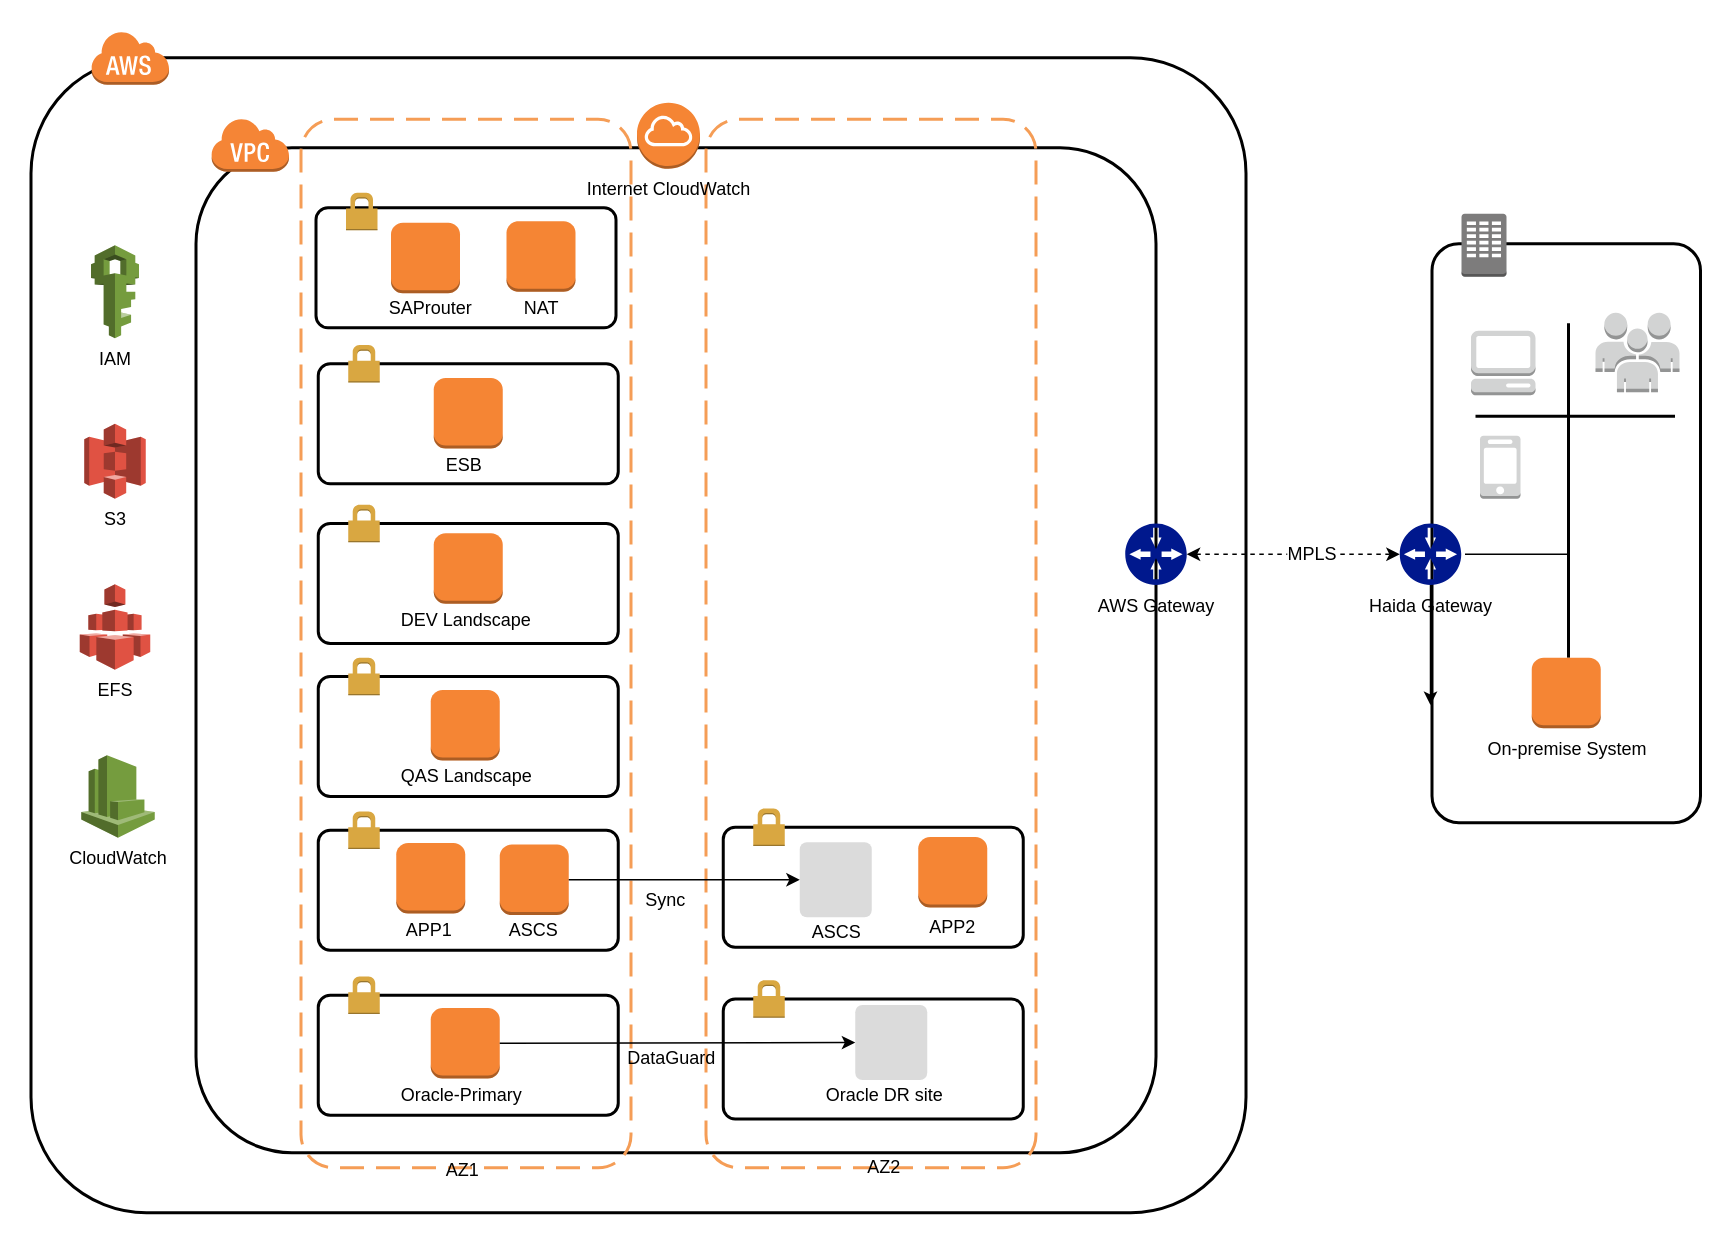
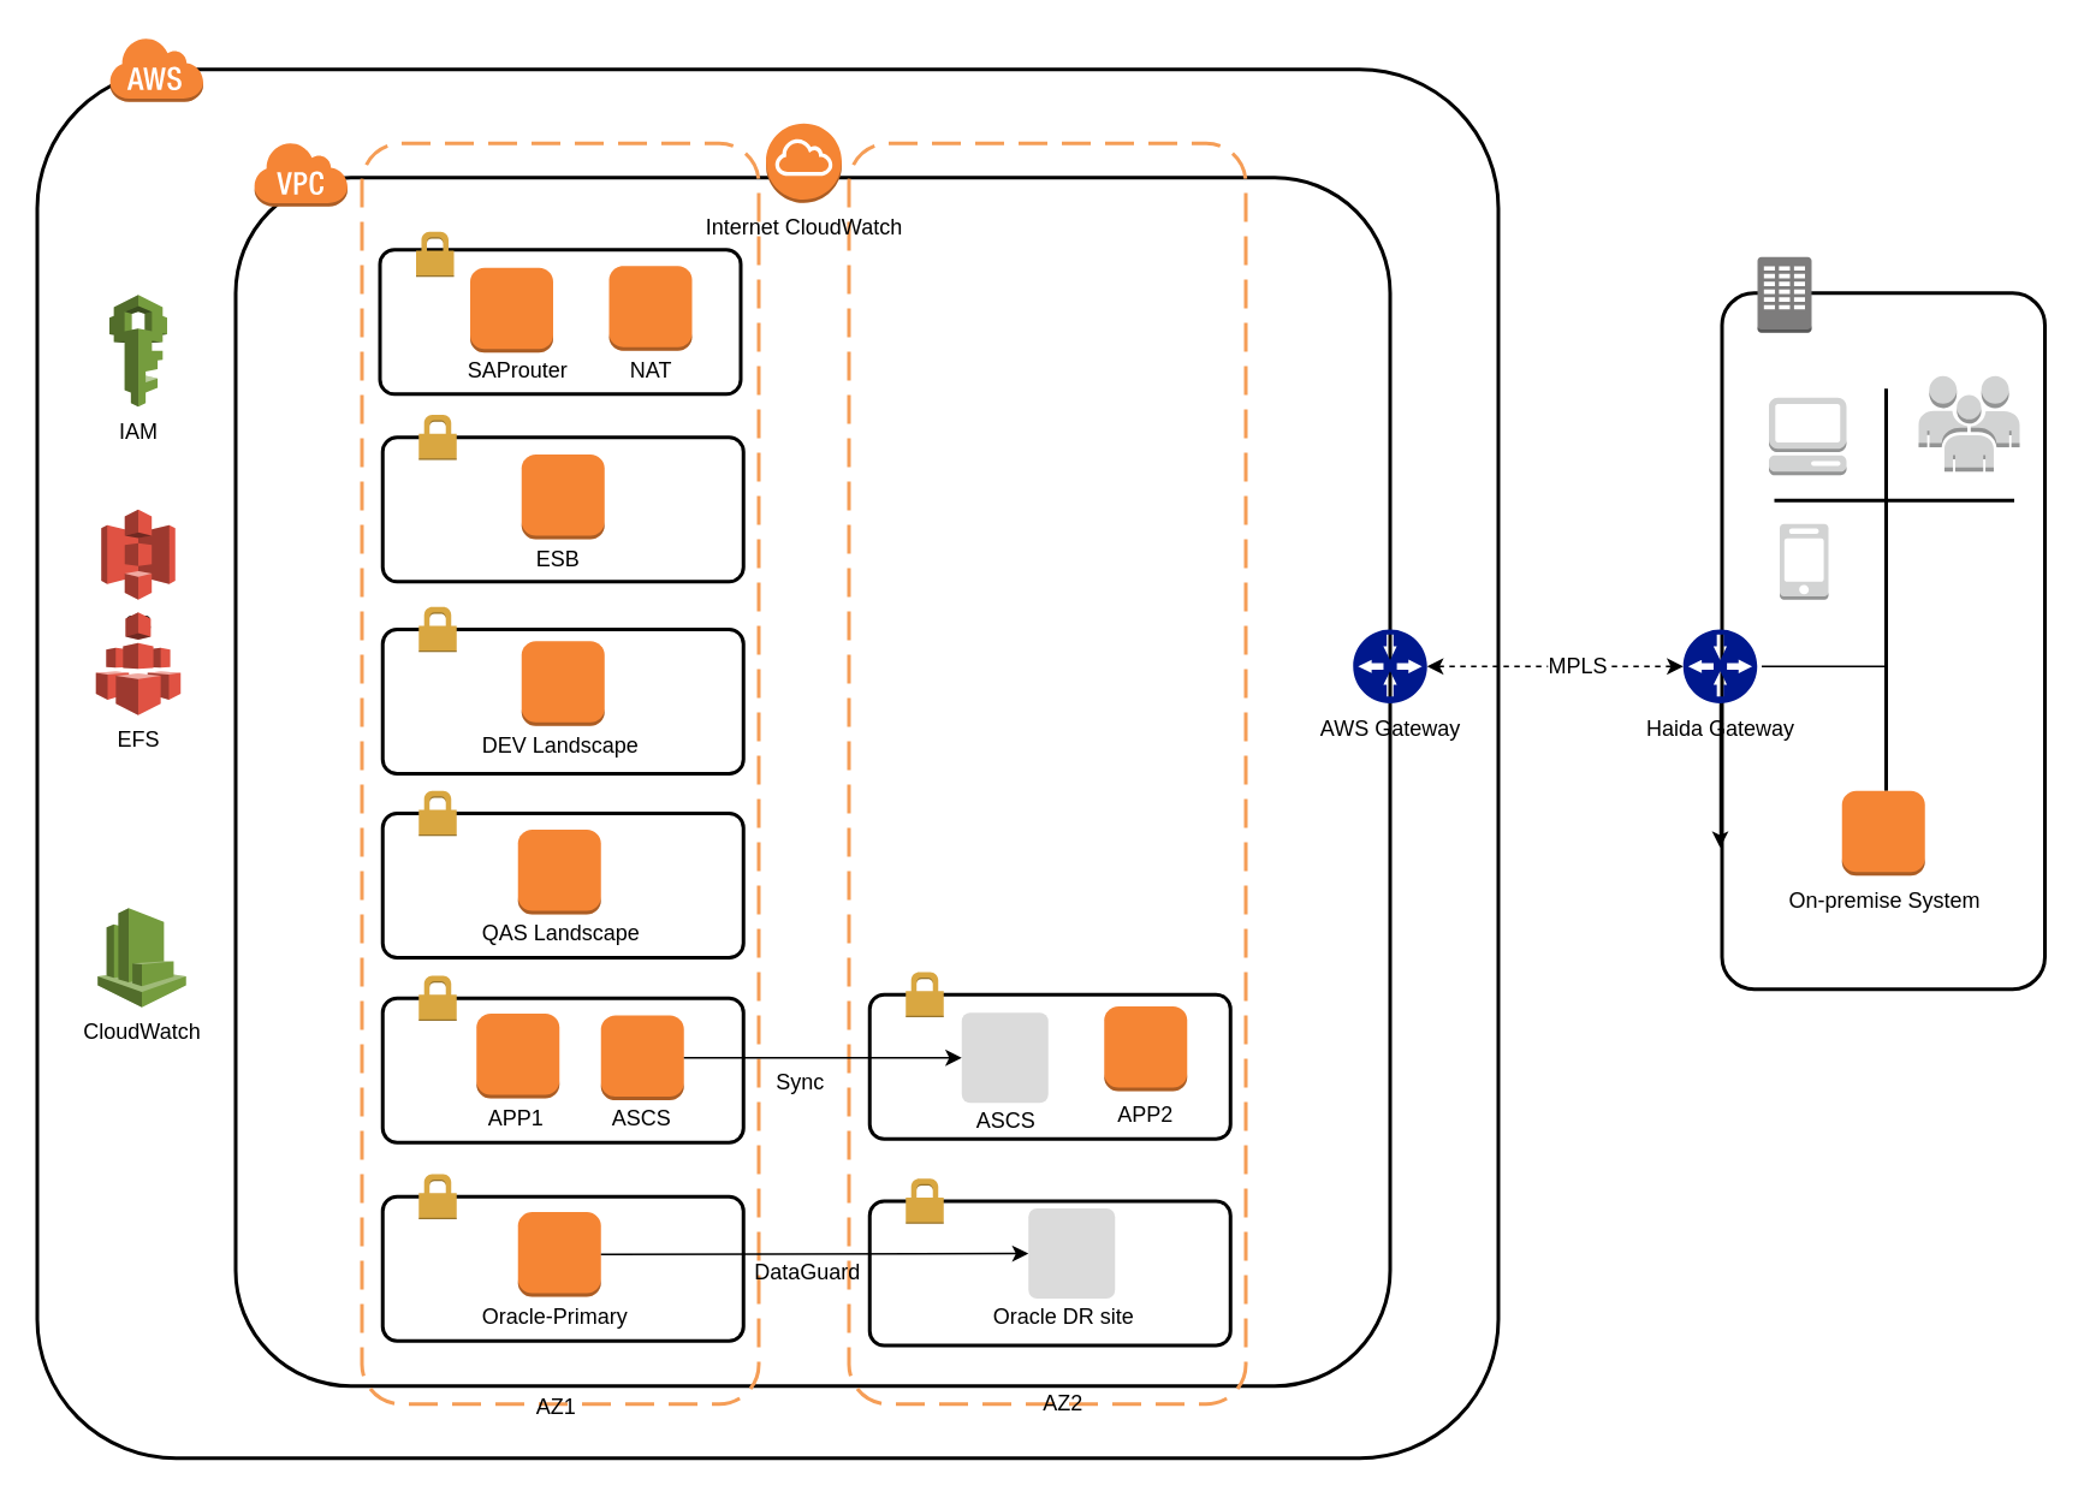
- <mxCell id="53" value="EFS" style="outlineConnect=0;dashed=0;verticalLabelPosition=bottom;verticalAlign=top;align=center;html=1;shape=mxgraph.aws3.efs;fillColor=#E05243;gradientColor=none;" vertex="1" parent="1"><mxGeometry x="52.5" y="389" width="47" height="57" as="geometry" /></mxCell>
+ <mxCell id="53" value="EFS" style="outlineConnect=0;dashed=0;verticalLabelPosition=bottom;verticalAlign=top;align=center;html=1;shape=mxgraph.aws3.efs;fillColor=#E05243;gradientColor=none;" vertex="1" parent="1"><mxGeometry x="52.5" y="339" width="47" height="57" as="geometry" /></mxCell>
